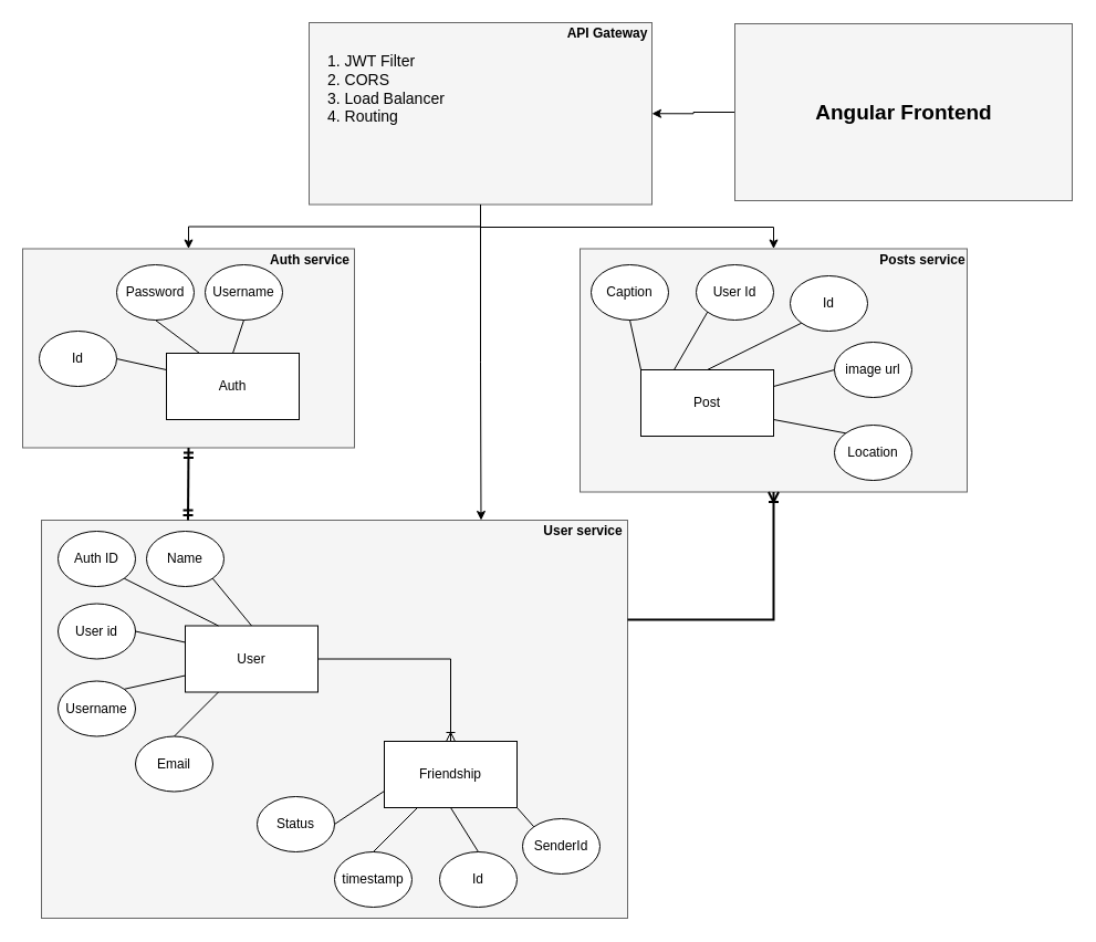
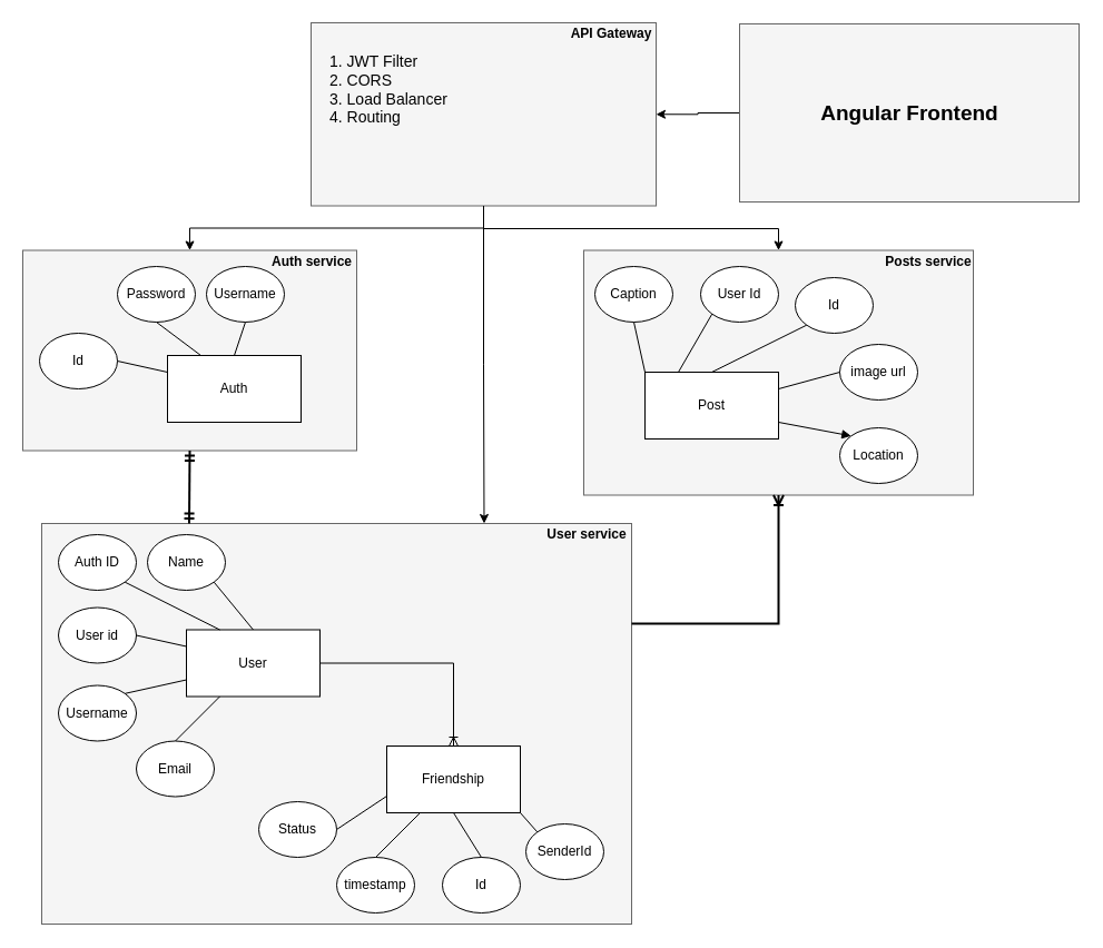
- <mxCell id="25" value="" style="endArrow=none;html=1;rounded=0;entryX=0;entryY=0;entryDx=0;entryDy=0;exitX=1;exitY=0.75;exitDx=0;exitDy=0;" parent="1" source="16" target="18" edge="1"><mxGeometry width="50" height="50" relative="1" as="geometry"><mxPoint x="589" y="359" as="sourcePoint" /><mxPoint x="544" y="349" as="targetPoint" /></mxGeometry></mxCell>
+ <mxCell id="25" value="" style="endArrow=block;html=1;rounded=0;entryX=0;entryY=0;entryDx=0;entryDy=0;exitX=1;exitY=0.75;exitDx=0;exitDy=0;" parent="1" source="16" target="18" edge="1"><mxGeometry width="50" height="50" relative="1" as="geometry"><mxPoint x="589" y="359" as="sourcePoint" /><mxPoint x="544" y="349" as="targetPoint" /></mxGeometry></mxCell>
